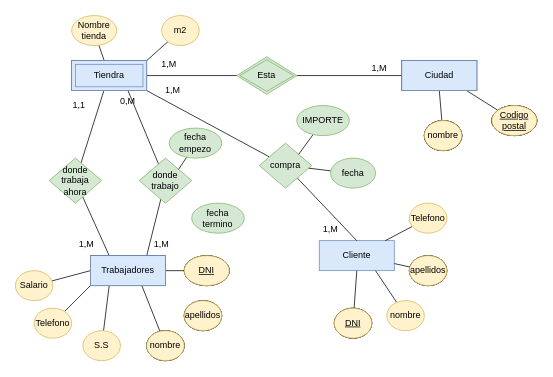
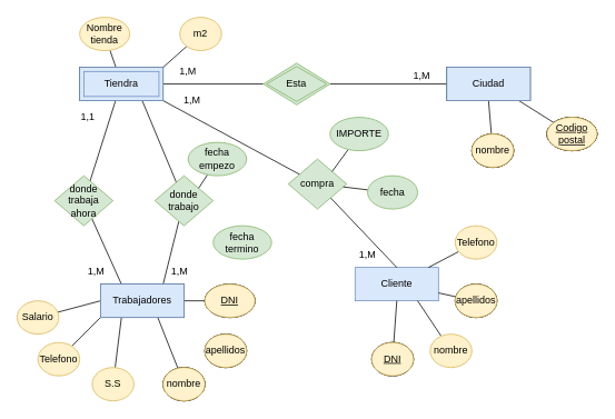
- <mxCell id="74" value="0,M" style="text;html=1;strokeColor=none;fillColor=none;align=center;verticalAlign=middle;whiteSpace=wrap;rounded=0;" vertex="1" parent="1"><mxGeometry x="140" y="120" width="60" height="30" as="geometry" /></mxCell>
